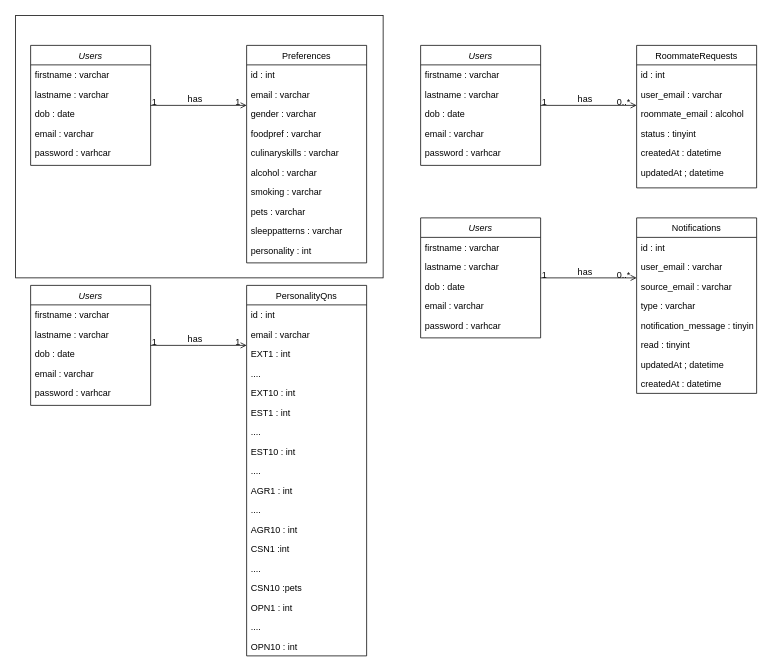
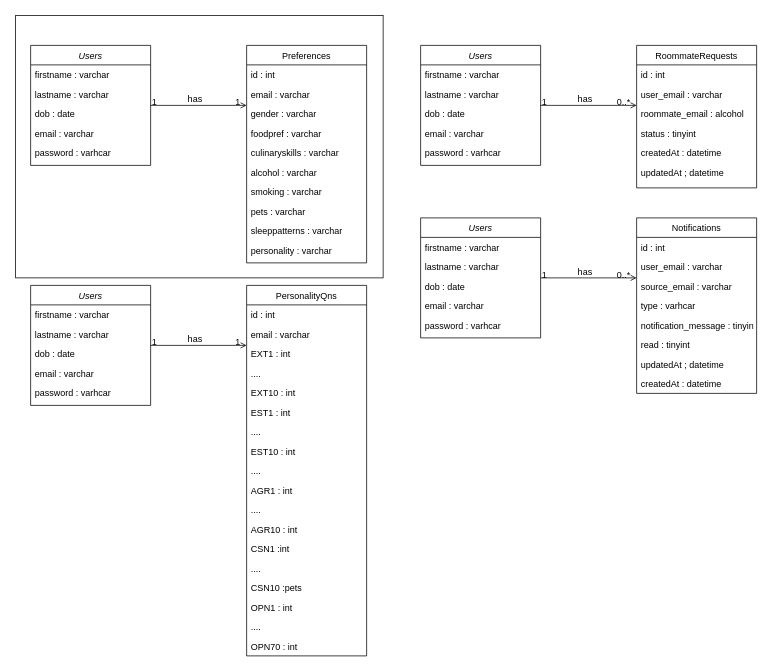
- <mxCell id="19" value="personality : int" style="text;align=left;verticalAlign=top;spacingLeft=4;spacingRight=4;overflow=hidden;rotatable=0;points=[[0,0.5],[1,0.5]];portConstraint=eastwest;" vertex="1" parent="9"><mxGeometry y="260" width="160" height="26" as="geometry" /></mxCell>
+ <mxCell id="19" value="personality : varchar" style="text;align=left;verticalAlign=top;spacingLeft=4;spacingRight=4;overflow=hidden;rotatable=0;points=[[0,0.5],[1,0.5]];portConstraint=eastwest;" vertex="1" parent="9"><mxGeometry y="260" width="160" height="26" as="geometry" /></mxCell>
- <mxCell id="80" value="type : varchar" style="text;align=left;verticalAlign=top;spacingLeft=4;spacingRight=4;overflow=hidden;rotatable=0;points=[[0,0.5],[1,0.5]];portConstraint=eastwest;rounded=0;shadow=0;html=0;" vertex="1" parent="76"><mxGeometry y="104" width="160" height="26" as="geometry" /></mxCell>
+ <mxCell id="80" value="type : varhcar" style="text;align=left;verticalAlign=top;spacingLeft=4;spacingRight=4;overflow=hidden;rotatable=0;points=[[0,0.5],[1,0.5]];portConstraint=eastwest;rounded=0;shadow=0;html=0;" vertex="1" parent="76"><mxGeometry y="104" width="160" height="26" as="geometry" /></mxCell>
- <mxCell id="48" value="OPN10 : int" style="text;align=left;verticalAlign=top;spacingLeft=4;spacingRight=4;overflow=hidden;rotatable=0;points=[[0,0.5],[1,0.5]];portConstraint=eastwest;" vertex="1" parent="30"><mxGeometry y="468" width="160" height="26" as="geometry" /></mxCell>
+ <mxCell id="48" value="OPN70 : int" style="text;align=left;verticalAlign=top;spacingLeft=4;spacingRight=4;overflow=hidden;rotatable=0;points=[[0,0.5],[1,0.5]];portConstraint=eastwest;" vertex="1" parent="30"><mxGeometry y="468" width="160" height="26" as="geometry" /></mxCell>
